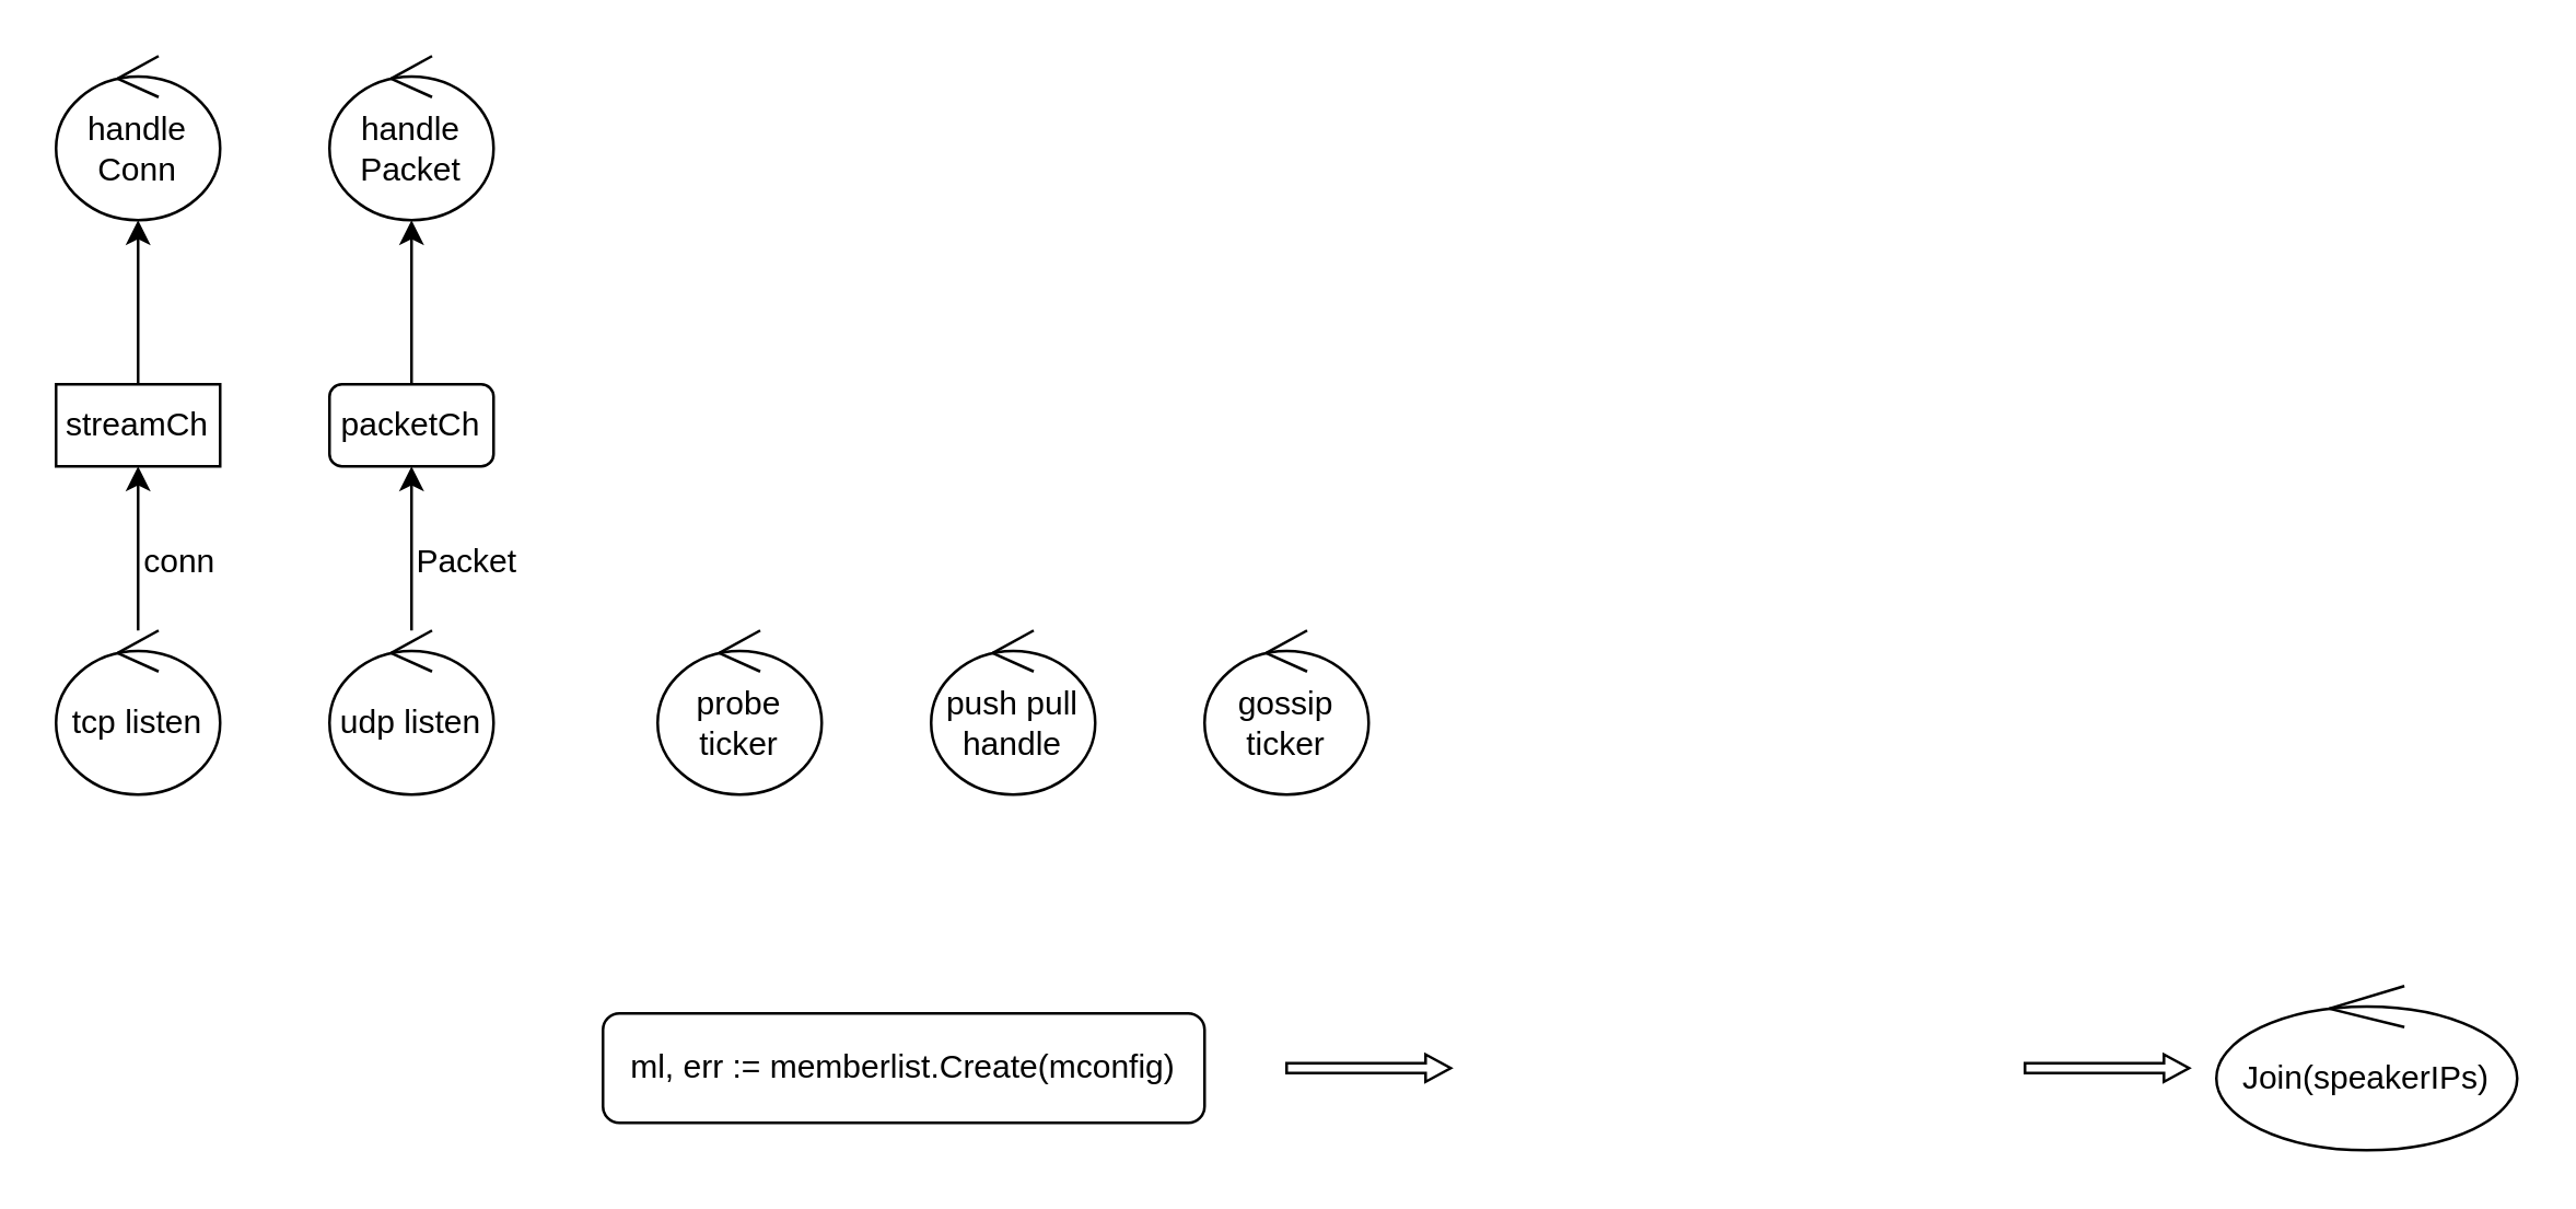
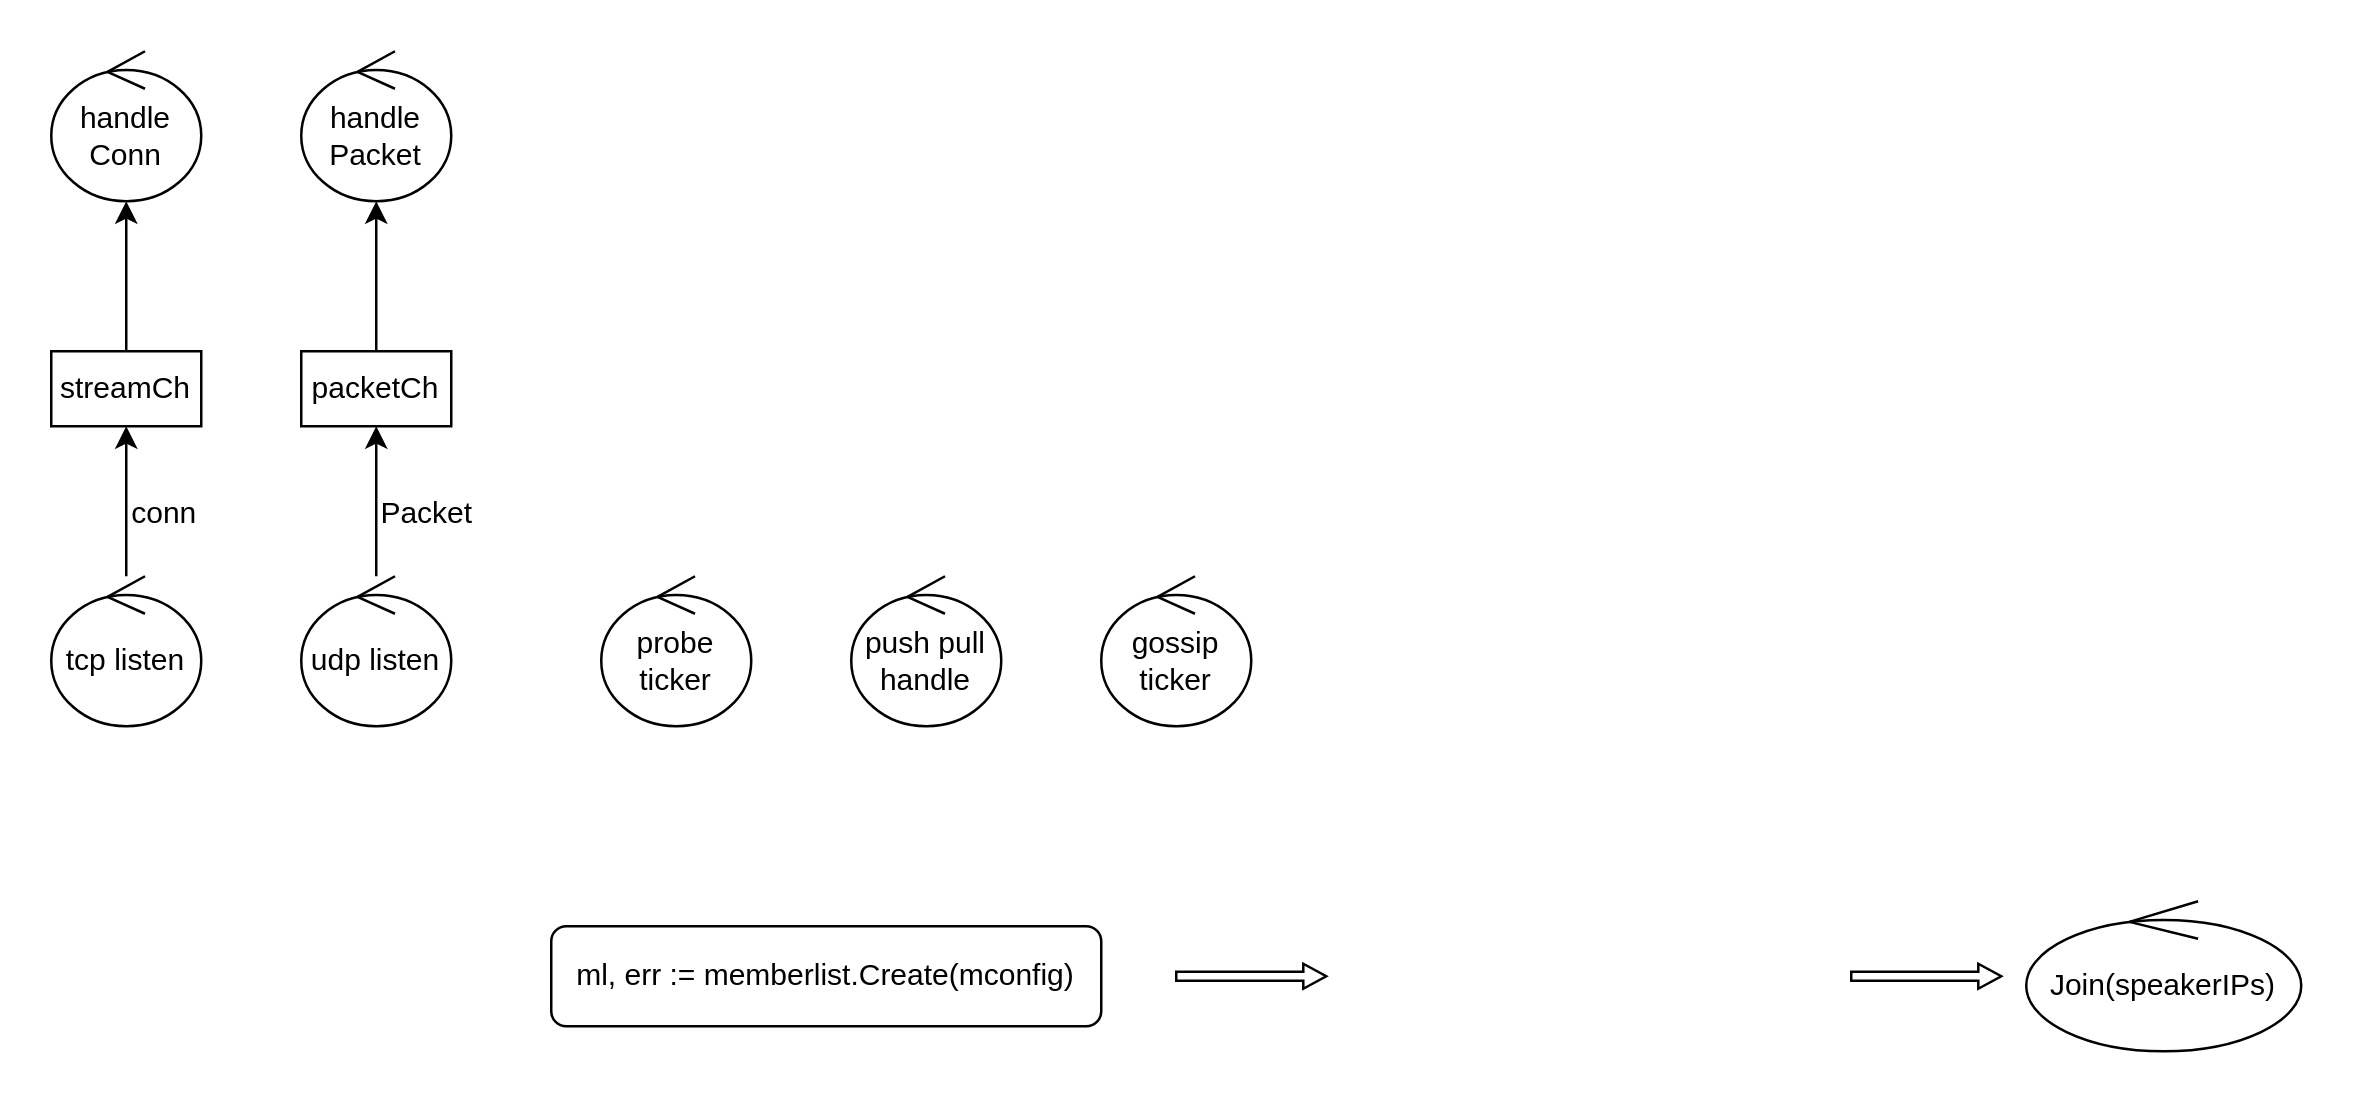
- <mxCell id="13" value="packetCh" style="whiteSpace=wrap;html=1;rounded=1;" vertex="1" parent="1"><mxGeometry x="120" y="140" width="60" height="30" as="geometry" /></mxCell>
+ <mxCell id="13" value="packetCh" style="whiteSpace=wrap;html=1;" vertex="1" parent="1"><mxGeometry x="120" y="140" width="60" height="30" as="geometry" /></mxCell>
